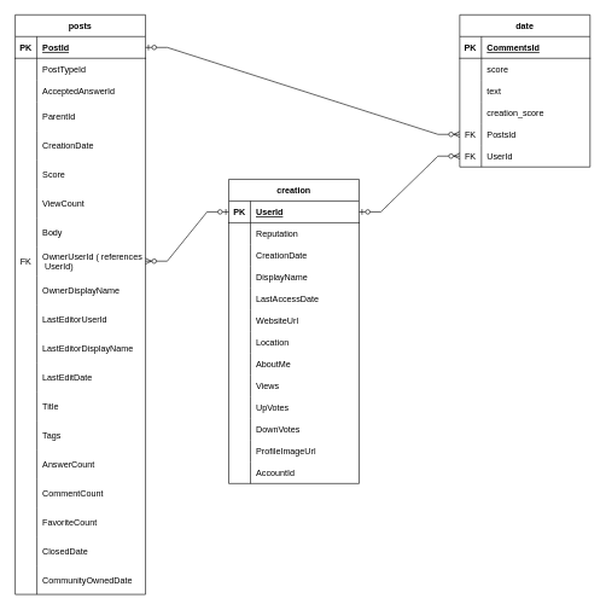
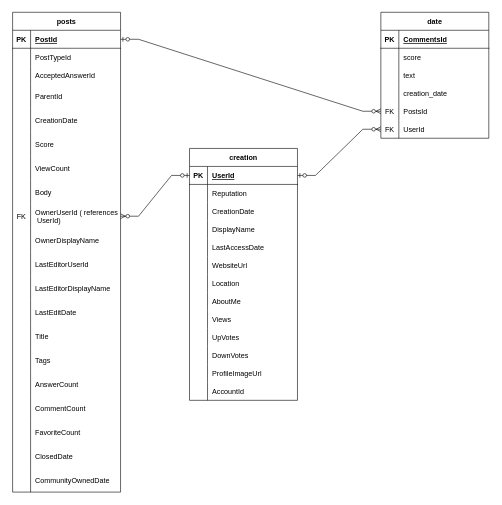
- <mxCell id="75" value="creation_score" style="shape=partialRectangle;connectable=0;fillColor=none;top=0;left=0;bottom=0;right=0;align=left;spacingLeft=6;overflow=hidden;" parent="73" vertex="1"><mxGeometry x="30" width="150" height="30" as="geometry"><mxRectangle width="150" height="30" as="alternateBounds" /></mxGeometry></mxCell>
+ <mxCell id="75" value="creation_date" style="shape=partialRectangle;connectable=0;fillColor=none;top=0;left=0;bottom=0;right=0;align=left;spacingLeft=6;overflow=hidden;" parent="73" vertex="1"><mxGeometry x="30" width="150" height="30" as="geometry"><mxRectangle width="150" height="30" as="alternateBounds" /></mxGeometry></mxCell>
